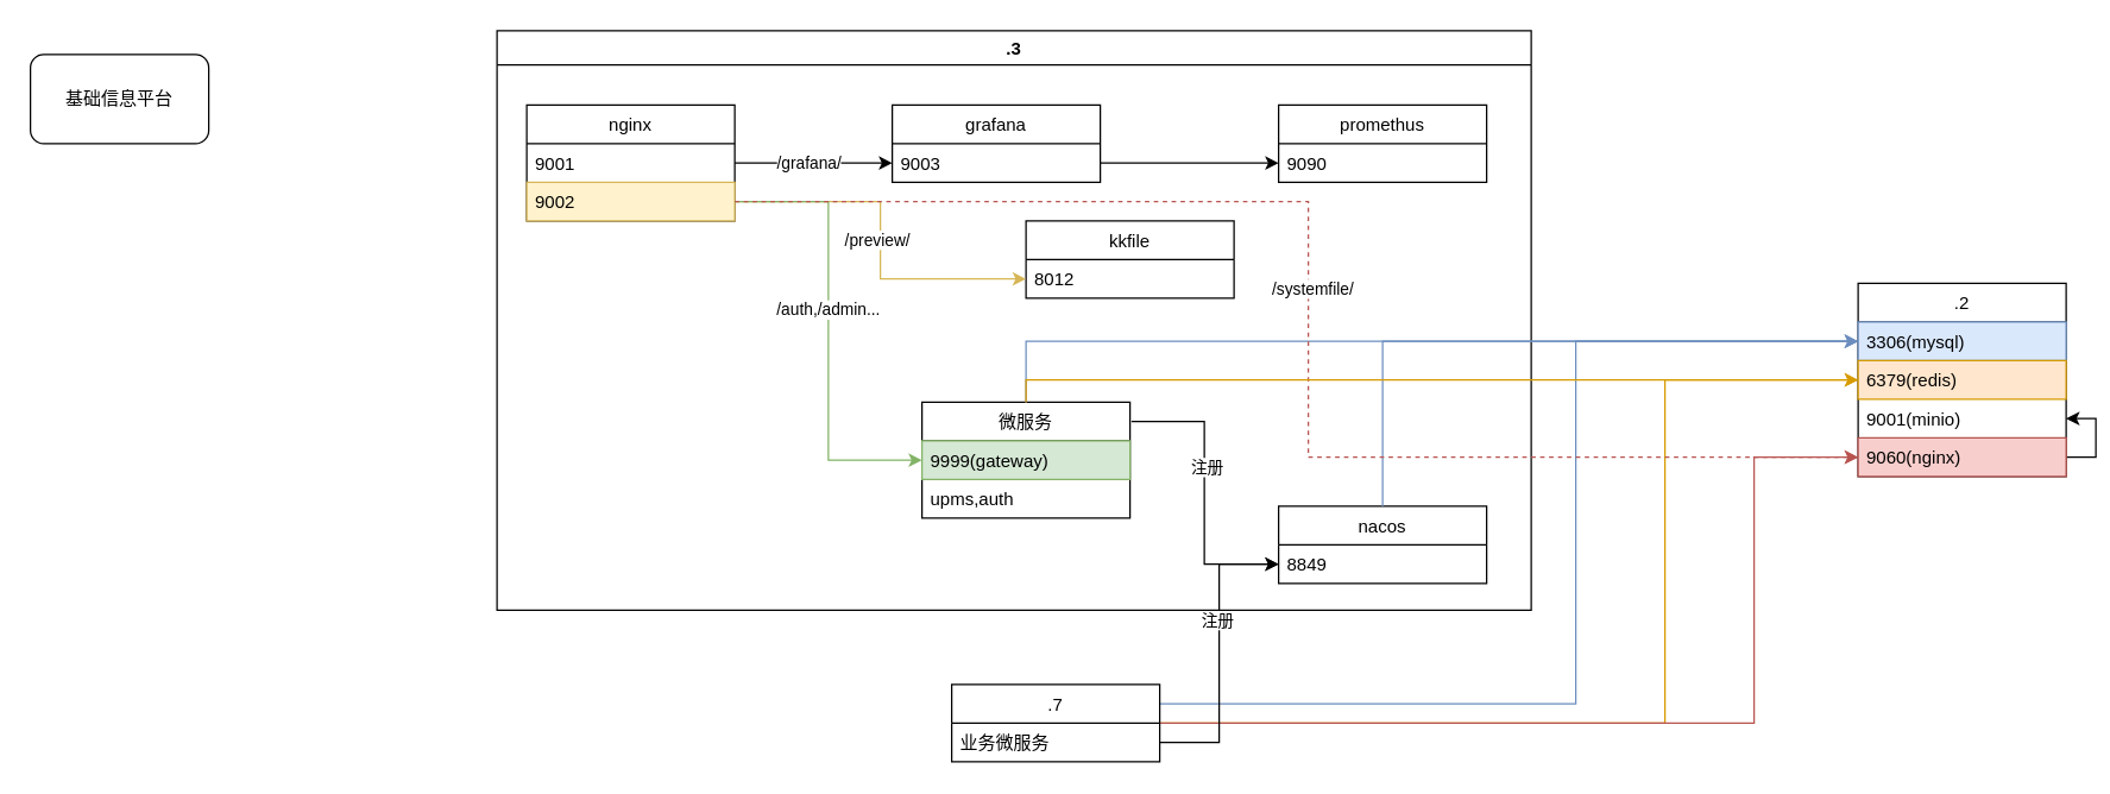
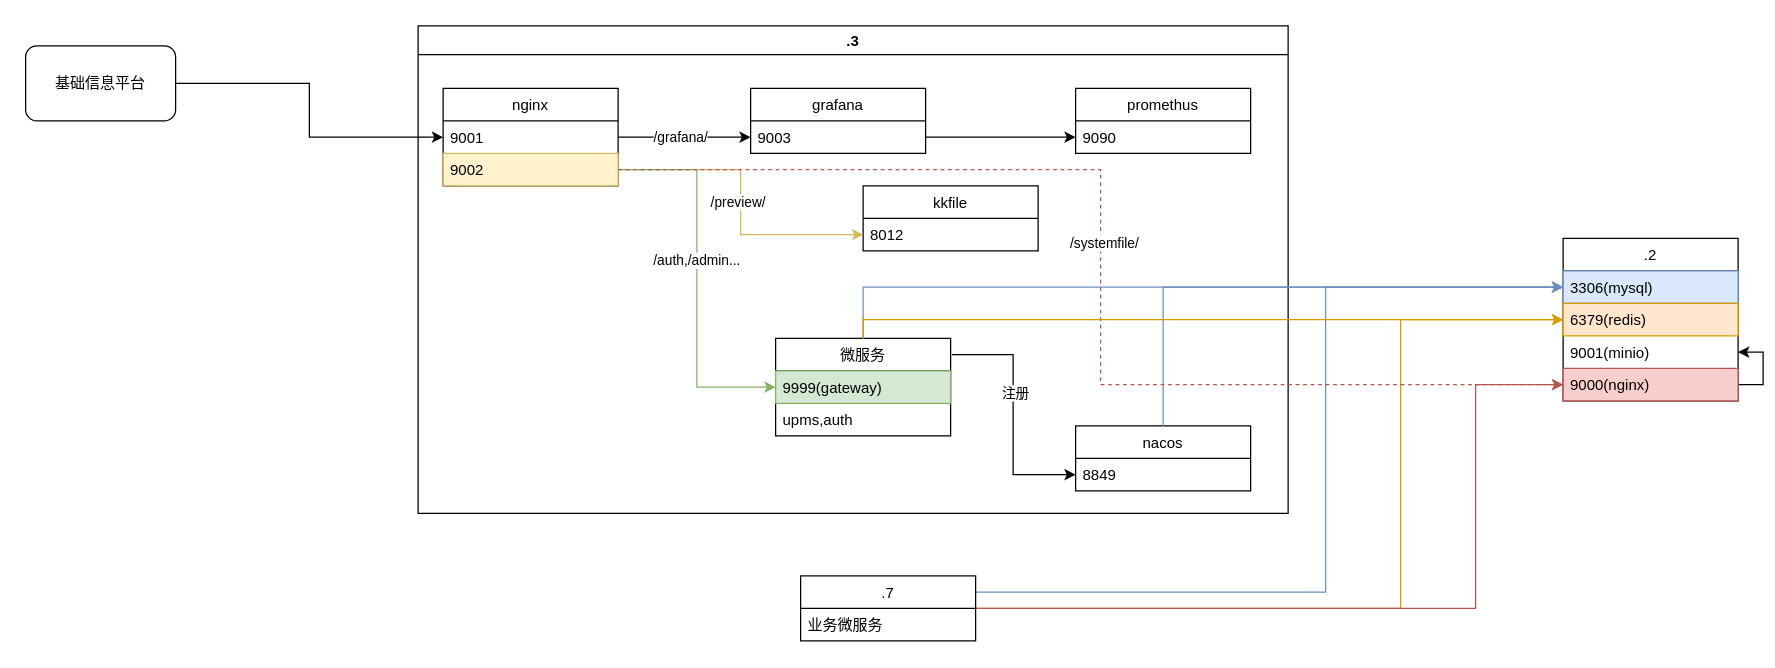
+ <mxCell id="2" style="edgeStyle=orthogonalEdgeStyle;rounded=0;orthogonalLoop=1;jettySize=auto;html=1;" edge="1" parent="1" source="3" target="6"><mxGeometry relative="1" as="geometry" /></mxCell>
- <mxCell id="40" value="9060(nginx)" style="text;align=left;verticalAlign=top;spacingLeft=4;spacingRight=4;overflow=hidden;rotatable=0;points=[[0,0.5],[1,0.5]];portConstraint=eastwest;fillColor=#f8cecc;strokeColor=#b85450;" vertex="1" parent="35"><mxGeometry y="104" width="140" height="26" as="geometry" /></mxCell>
+ <mxCell id="40" value="9000(nginx)" style="text;align=left;verticalAlign=top;spacingLeft=4;spacingRight=4;overflow=hidden;rotatable=0;points=[[0,0.5],[1,0.5]];portConstraint=eastwest;fillColor=#f8cecc;strokeColor=#b85450;" vertex="1" parent="35"><mxGeometry y="104" width="140" height="26" as="geometry" /></mxCell>
- <mxCell id="33" style="edgeStyle=orthogonalEdgeStyle;rounded=0;orthogonalLoop=1;jettySize=auto;html=1;entryX=0;entryY=0.5;entryDx=0;entryDy=0;" edge="1" parent="1" source="32" target="11"><mxGeometry relative="1" as="geometry" /></mxCell>
- <mxCell id="34" value="注册" style="edgeLabel;html=1;align=center;verticalAlign=middle;resizable=0;points=[];" vertex="1" connectable="0" parent="33"><mxGeometry x="0.227" y="2" relative="1" as="geometry"><mxPoint as="offset" /></mxGeometry></mxCell>
